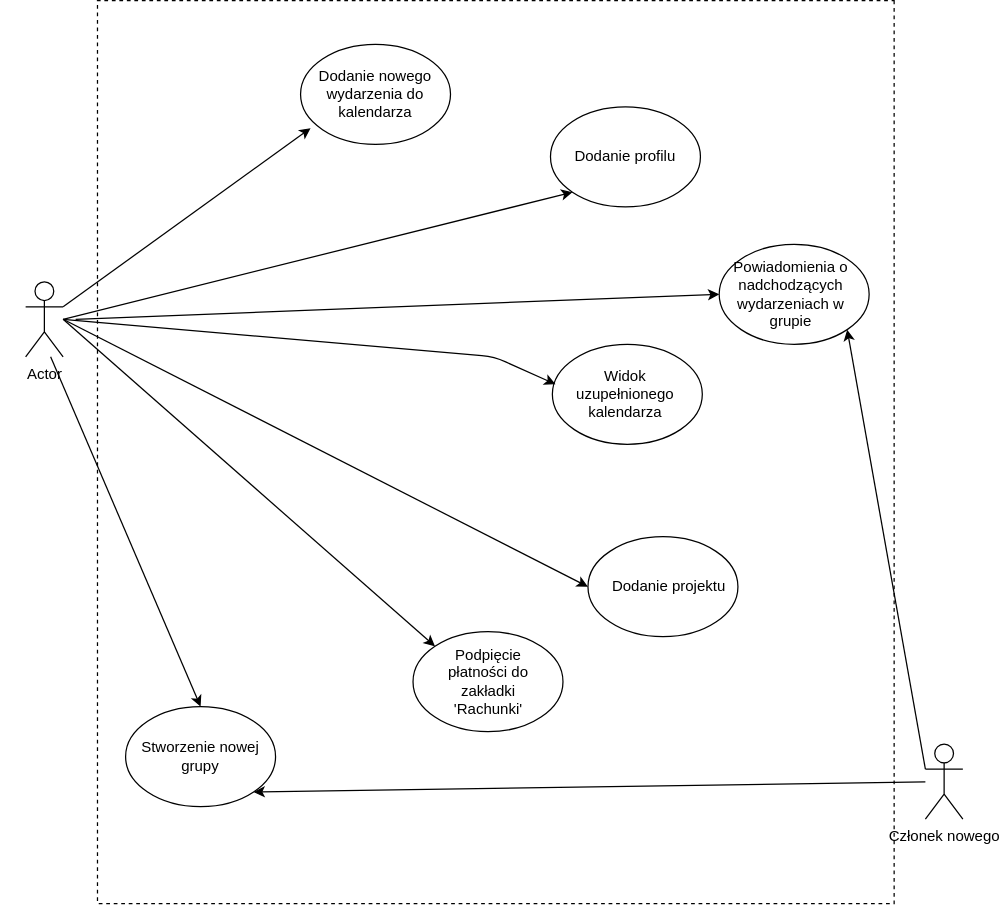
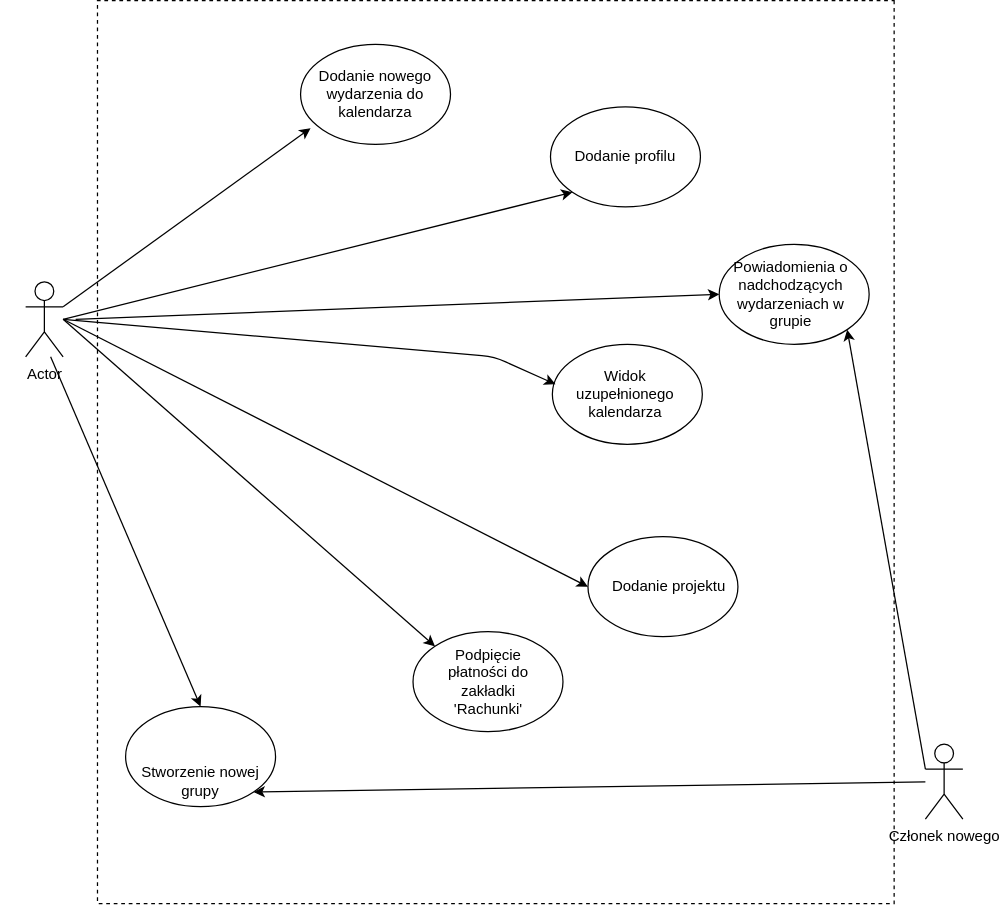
- <mxCell id="8" value="Stworzenie nowej grupy" style="text;html=1;strokeColor=none;fillColor=none;align=center;verticalAlign=middle;whiteSpace=wrap;rounded=0;" vertex="1" parent="1"><mxGeometry x="110" y="580" width="100" height="20" as="geometry" /></mxCell>
+ <mxCell id="8" value="Stworzenie nowej grupy" style="text;html=1;strokeColor=none;fillColor=none;align=center;verticalAlign=middle;whiteSpace=wrap;rounded=0;" vertex="1" parent="1"><mxGeometry x="110" y="600" width="100" height="20" as="geometry" /></mxCell>
